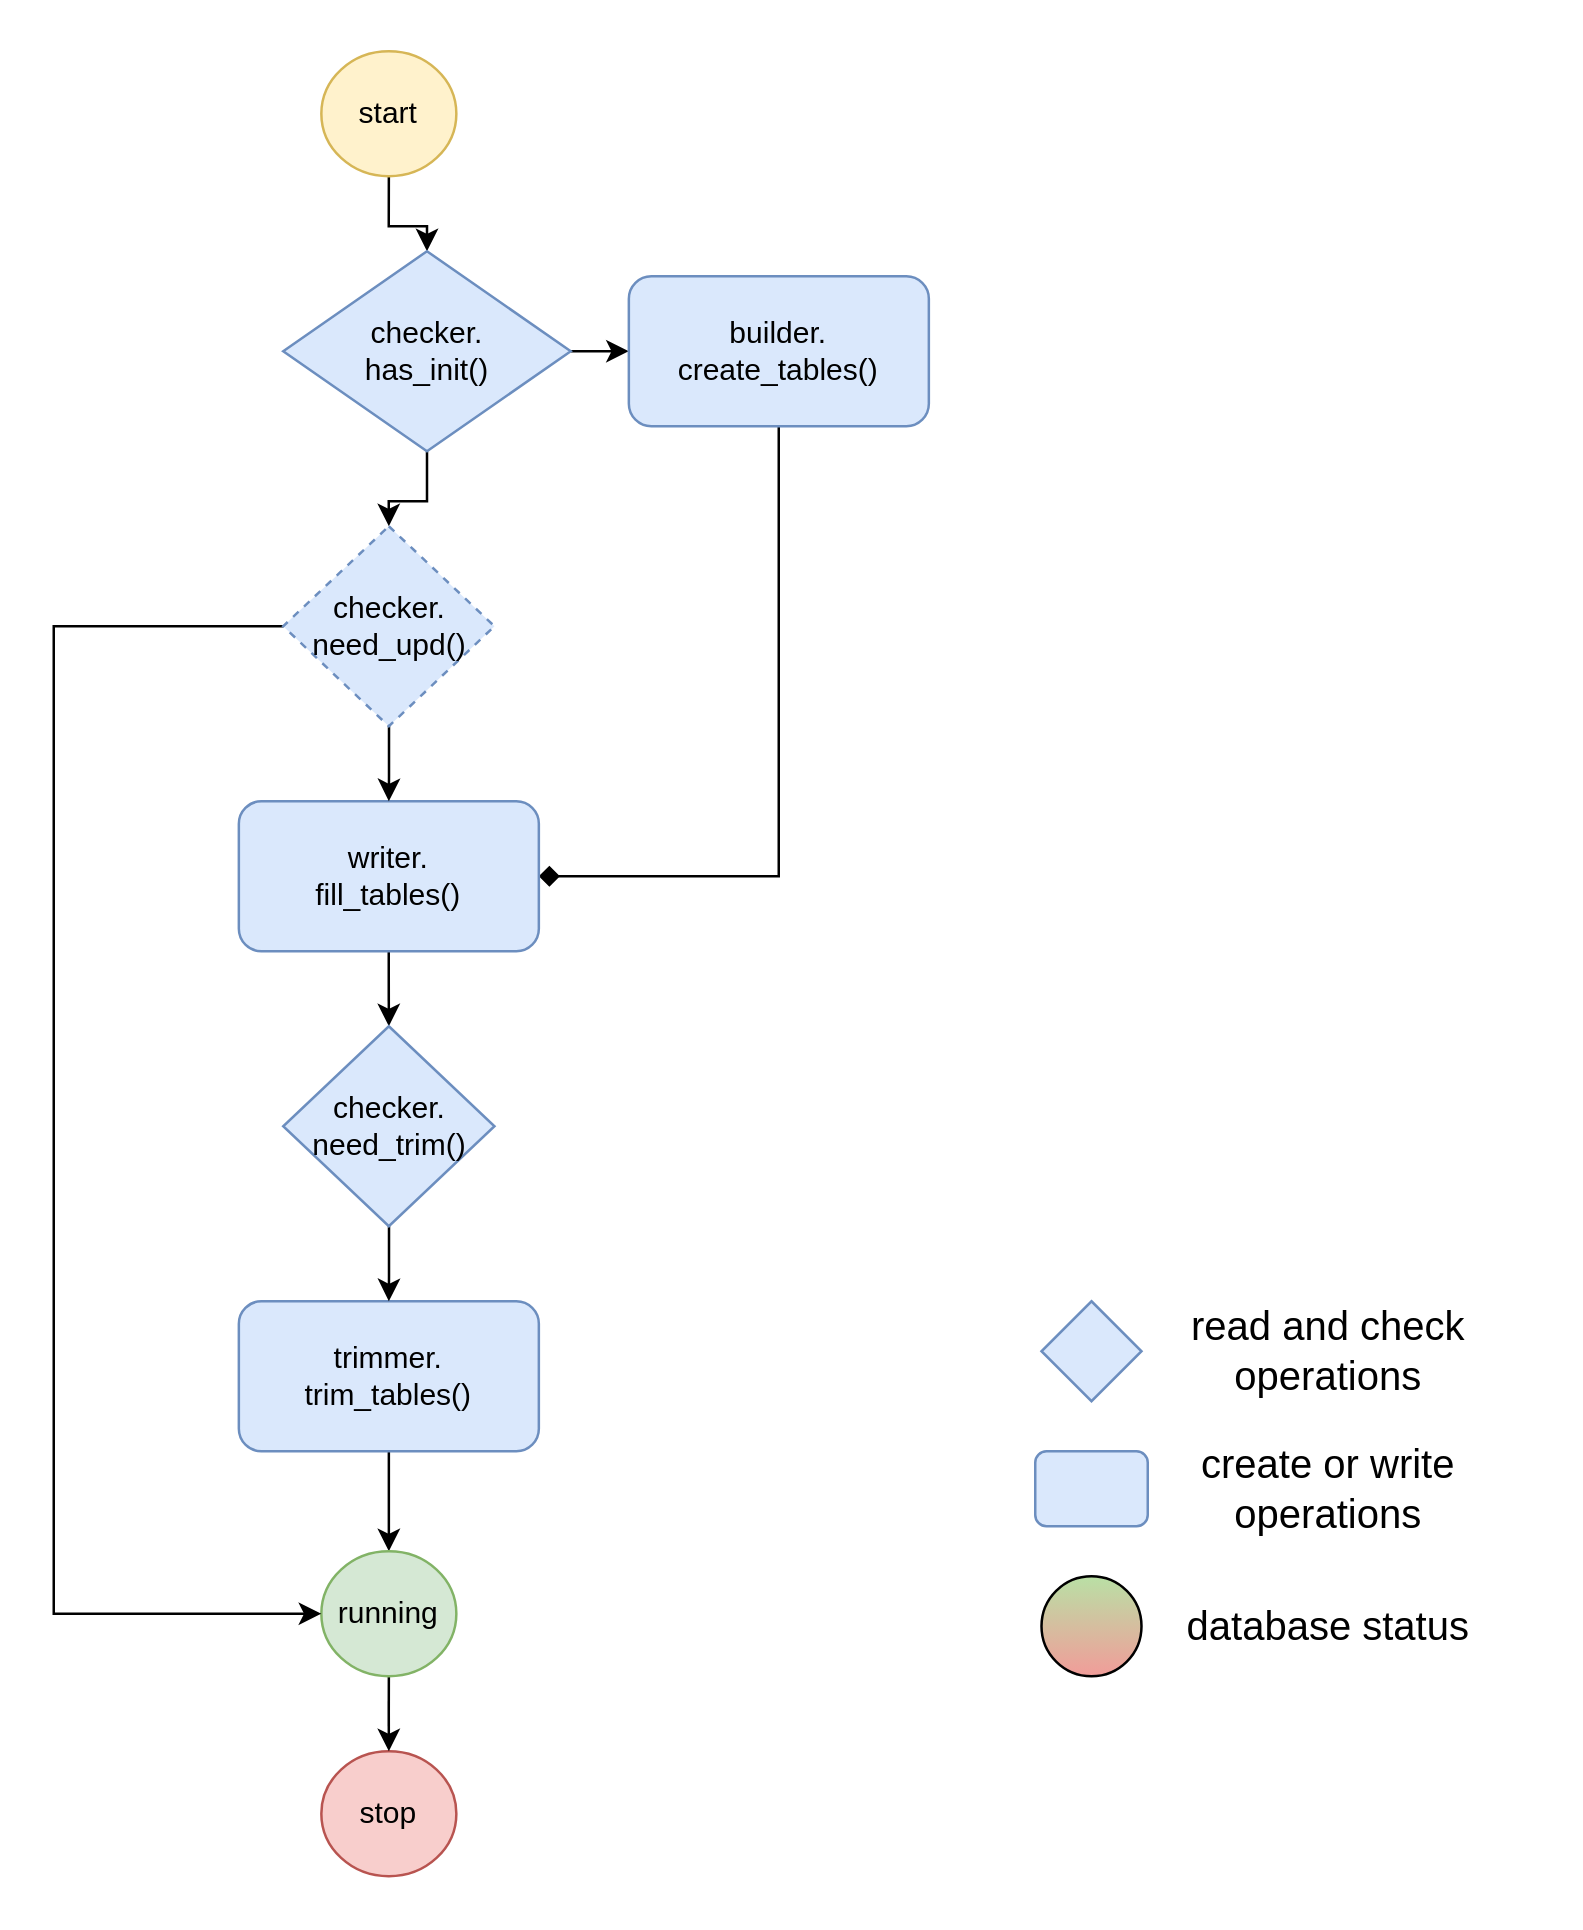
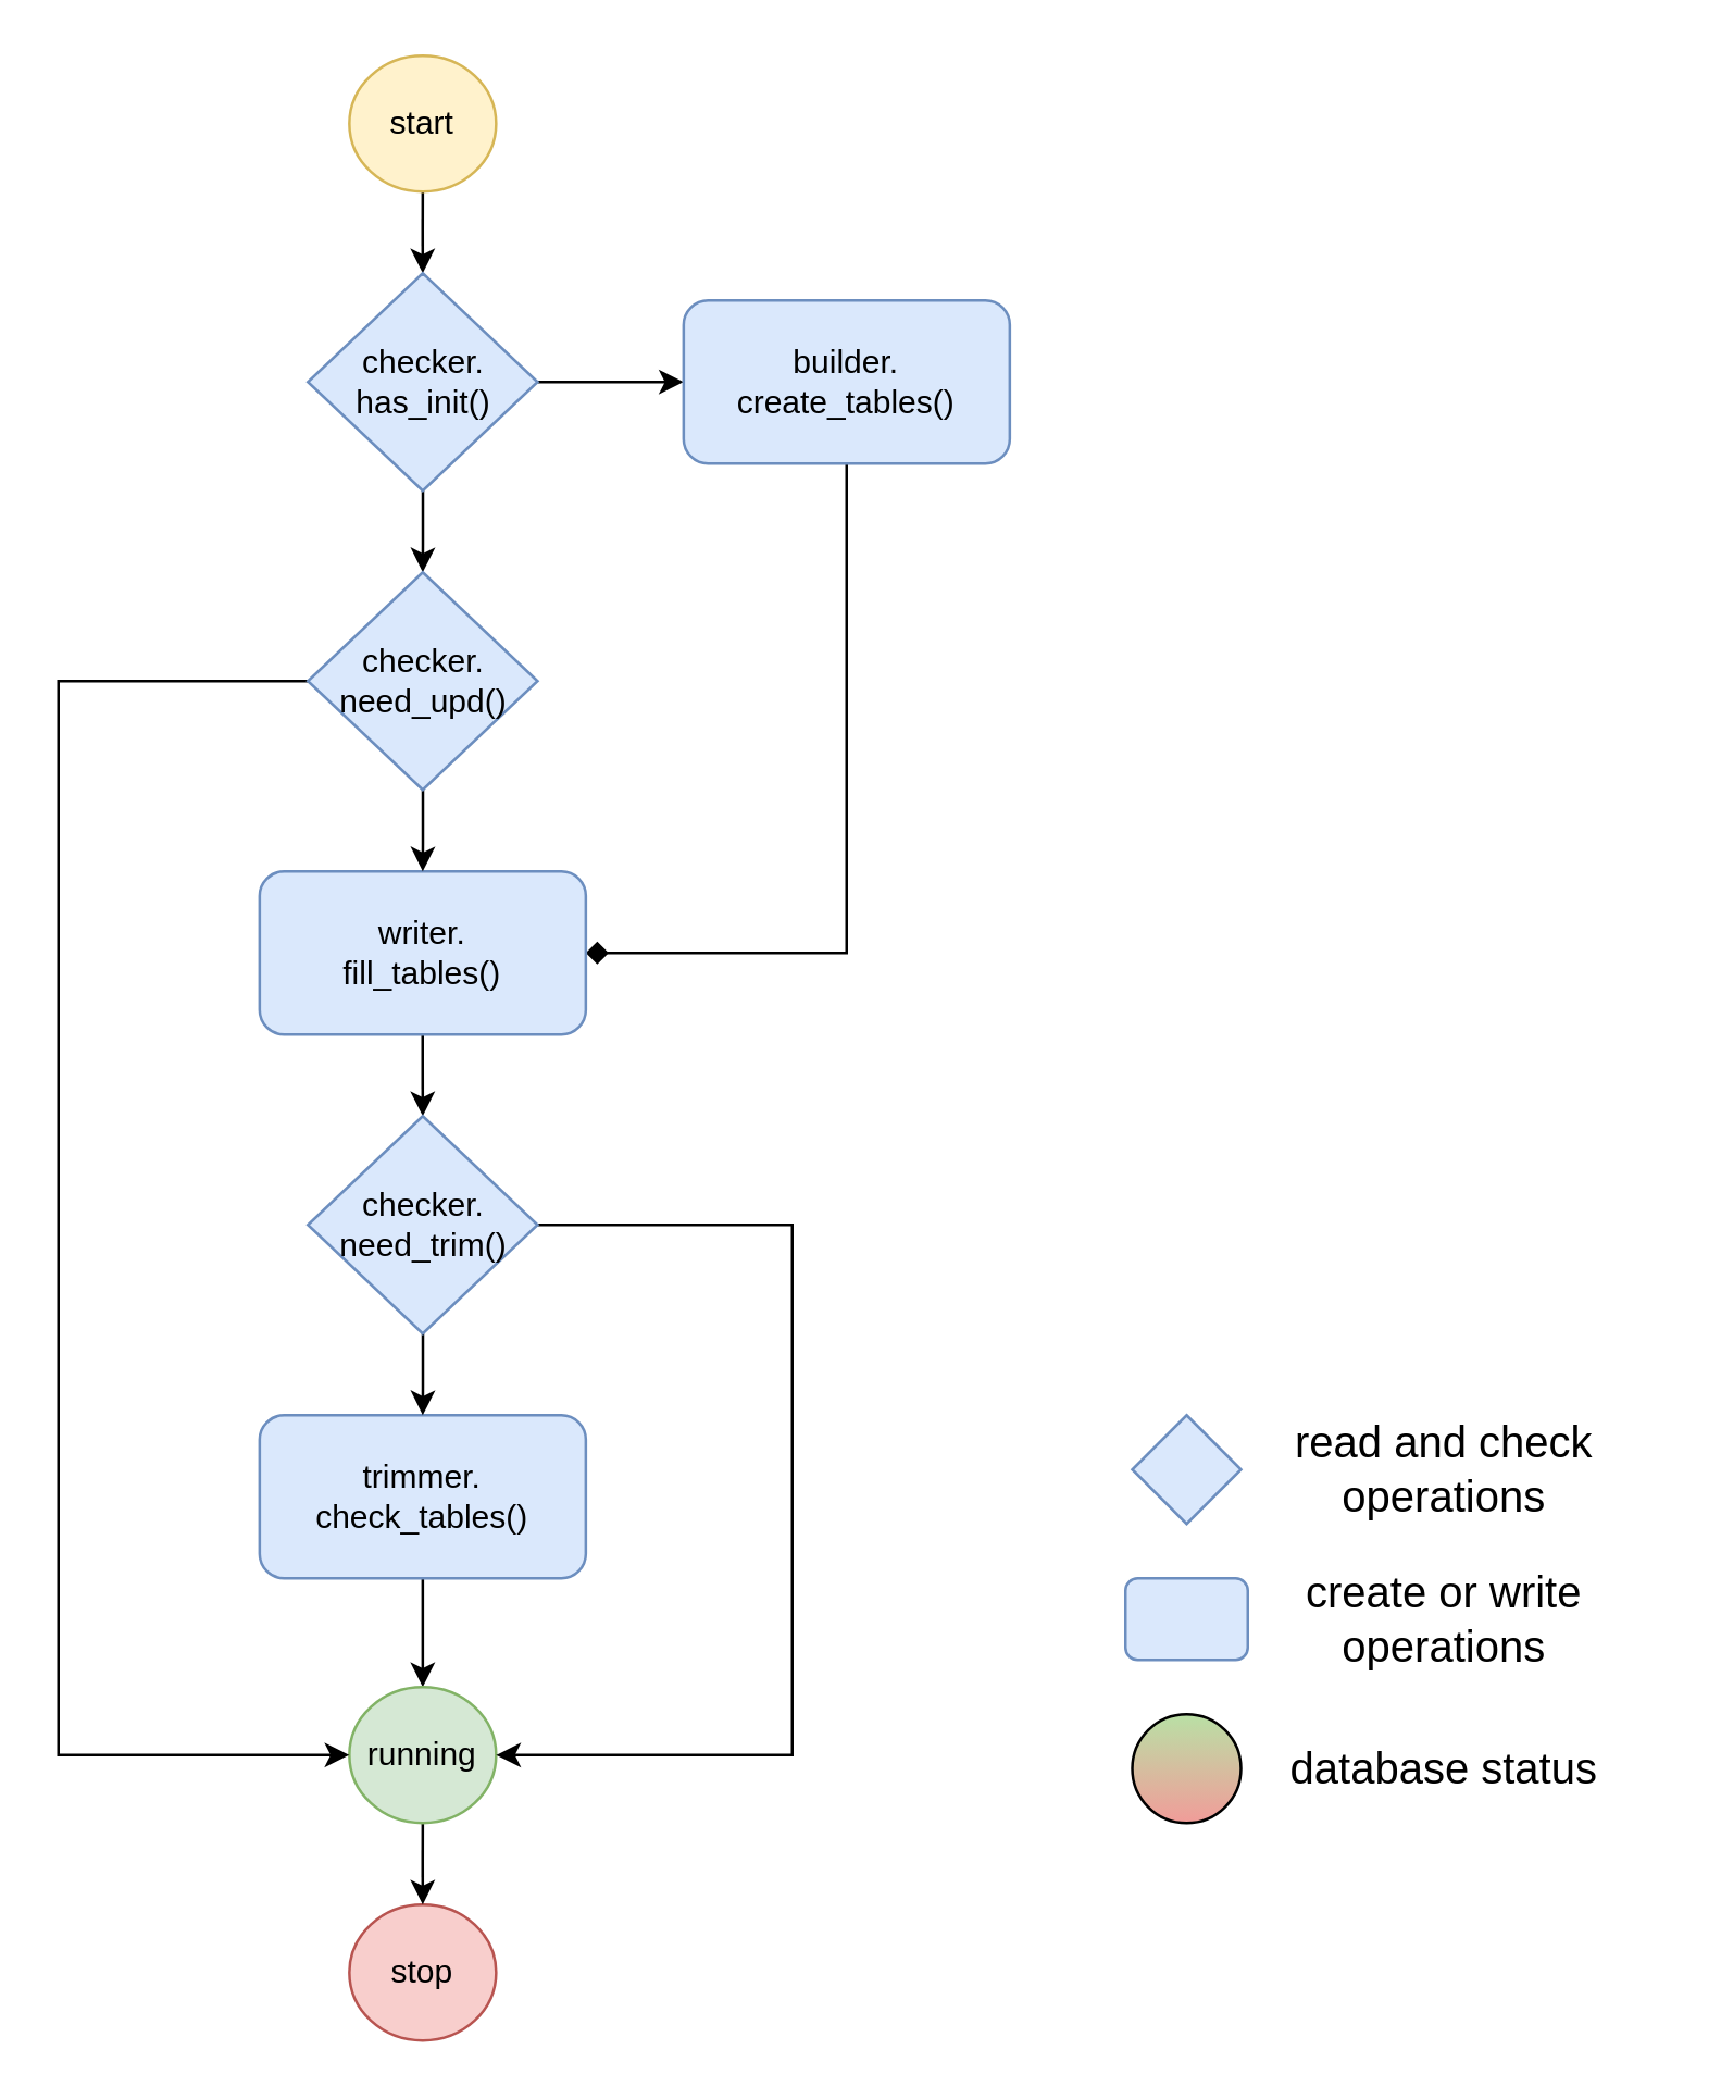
- <mxCell id="7" value="checker.&lt;br&gt;has_init()" style="rhombus;whiteSpace=wrap;html=1;fillColor=#dae8fc;strokeColor=#6c8ebf;" vertex="1" parent="1"><mxGeometry x="112.69" y="100" width="115" height="80" as="geometry" /></mxCell>
+ <mxCell id="7" value="checker.&lt;br&gt;has_init()" style="rhombus;whiteSpace=wrap;html=1;fillColor=#dae8fc;strokeColor=#6c8ebf;" vertex="1" parent="1"><mxGeometry x="112.69" y="100" width="84.5" height="80" as="geometry" /></mxCell>
- <mxCell id="18" value="checker.&lt;br&gt;need_upd()" style="rhombus;whiteSpace=wrap;html=1;fillColor=#dae8fc;strokeColor=#6c8ebf;dashed=1;" vertex="1" parent="1"><mxGeometry x="112.69" y="210" width="84.5" height="80" as="geometry" /></mxCell>
+ <mxCell id="18" value="checker.&lt;br&gt;need_upd()" style="rhombus;whiteSpace=wrap;html=1;fillColor=#dae8fc;strokeColor=#6c8ebf;" vertex="1" parent="1"><mxGeometry x="112.69" y="210" width="84.5" height="80" as="geometry" /></mxCell>
- <mxCell id="13" value="trimmer.&lt;br&gt;trim_tables()" style="rounded=1;whiteSpace=wrap;html=1;fillColor=#dae8fc;strokeColor=#6c8ebf;" vertex="1" parent="1"><mxGeometry x="94.94" y="520" width="120" height="60" as="geometry" /></mxCell>
+ <mxCell id="13" value="trimmer.&lt;br&gt;check_tables()" style="rounded=1;whiteSpace=wrap;html=1;fillColor=#dae8fc;strokeColor=#6c8ebf;" vertex="1" parent="1"><mxGeometry x="94.94" y="520" width="120" height="60" as="geometry" /></mxCell>
+ <mxCell id="20" style="edgeStyle=orthogonalEdgeStyle;rounded=0;orthogonalLoop=1;jettySize=auto;html=1;entryX=1;entryY=0.5;entryDx=0;entryDy=0;" edge="1" parent="1" source="21" target="15"><mxGeometry relative="1" as="geometry"><Array as="points"><mxPoint x="290.94" y="450" /><mxPoint x="290.94" y="645" /></Array></mxGeometry></mxCell>
